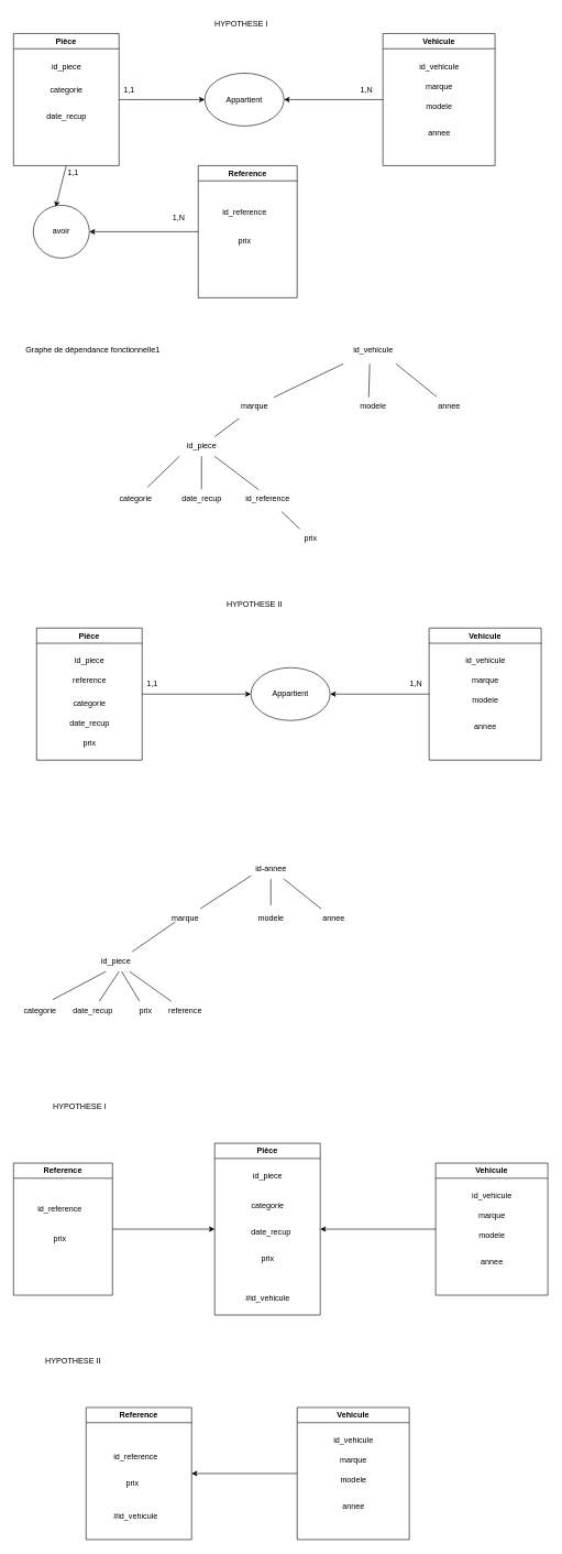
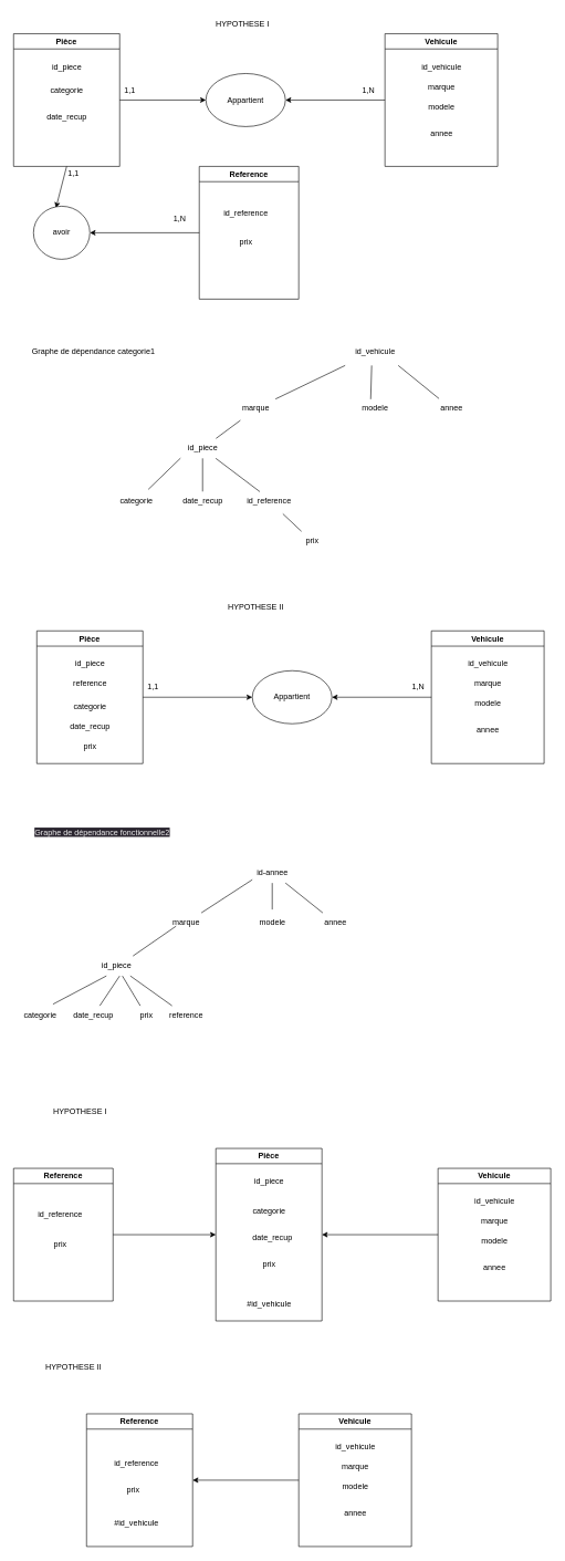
- <mxCell id="42" value="Graphe de dépendance fonctionnelle1" style="text;html=1;align=center;verticalAlign=middle;resizable=0;points=[];autosize=1;strokeColor=none;fillColor=none;" vertex="1" parent="1"><mxGeometry x="25" y="515" width="230" height="30" as="geometry" /></mxCell>
+ <mxCell id="42" value="Graphe de dépendance categorie1" style="text;html=1;align=center;verticalAlign=middle;resizable=0;points=[];autosize=1;strokeColor=none;fillColor=none;" vertex="1" parent="1"><mxGeometry x="25" y="515" width="230" height="30" as="geometry" /></mxCell>
+ <mxCell id="60" value="&lt;span style=&quot;color: rgb(240, 240, 240); font-family: Helvetica; font-size: 12px; font-style: normal; font-variant-ligatures: normal; font-variant-caps: normal; font-weight: 400; letter-spacing: normal; orphans: 2; text-align: center; text-indent: 0px; text-transform: none; widows: 2; word-spacing: 0px; -webkit-text-stroke-width: 0px; background-color: rgb(42, 37, 47); text-decoration-thickness: initial; text-decoration-style: initial; text-decoration-color: initial; float: none; display: inline !important;&quot;&gt;Graphe de dépendance fonctionnelle2&lt;/span&gt;" style="text;whiteSpace=wrap;html=1;" vertex="1" parent="1"><mxGeometry x="50" y="1240" width="240" height="40" as="geometry" /></mxCell>
